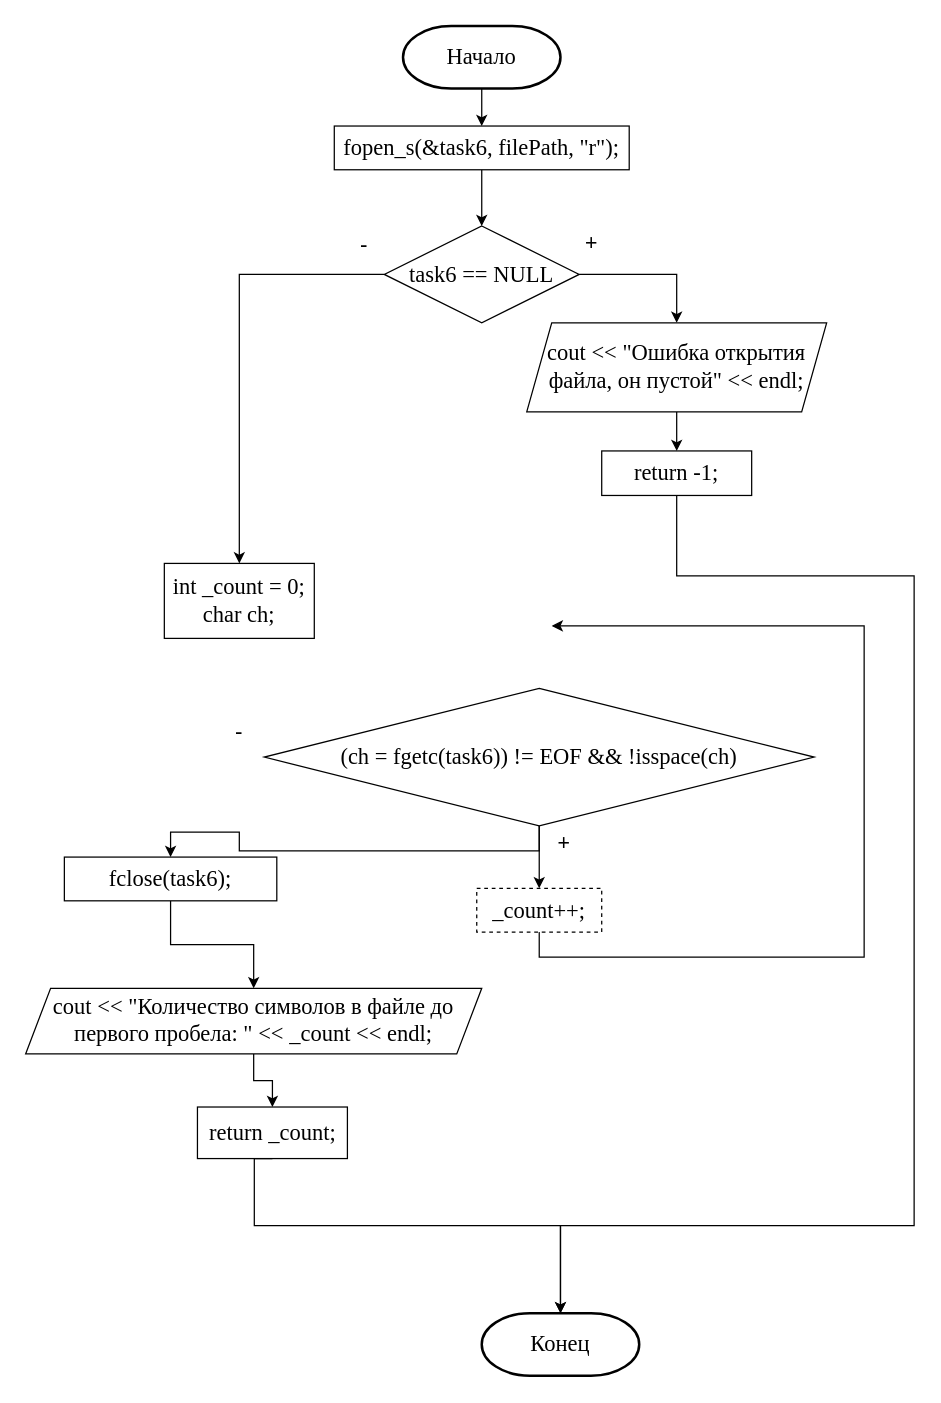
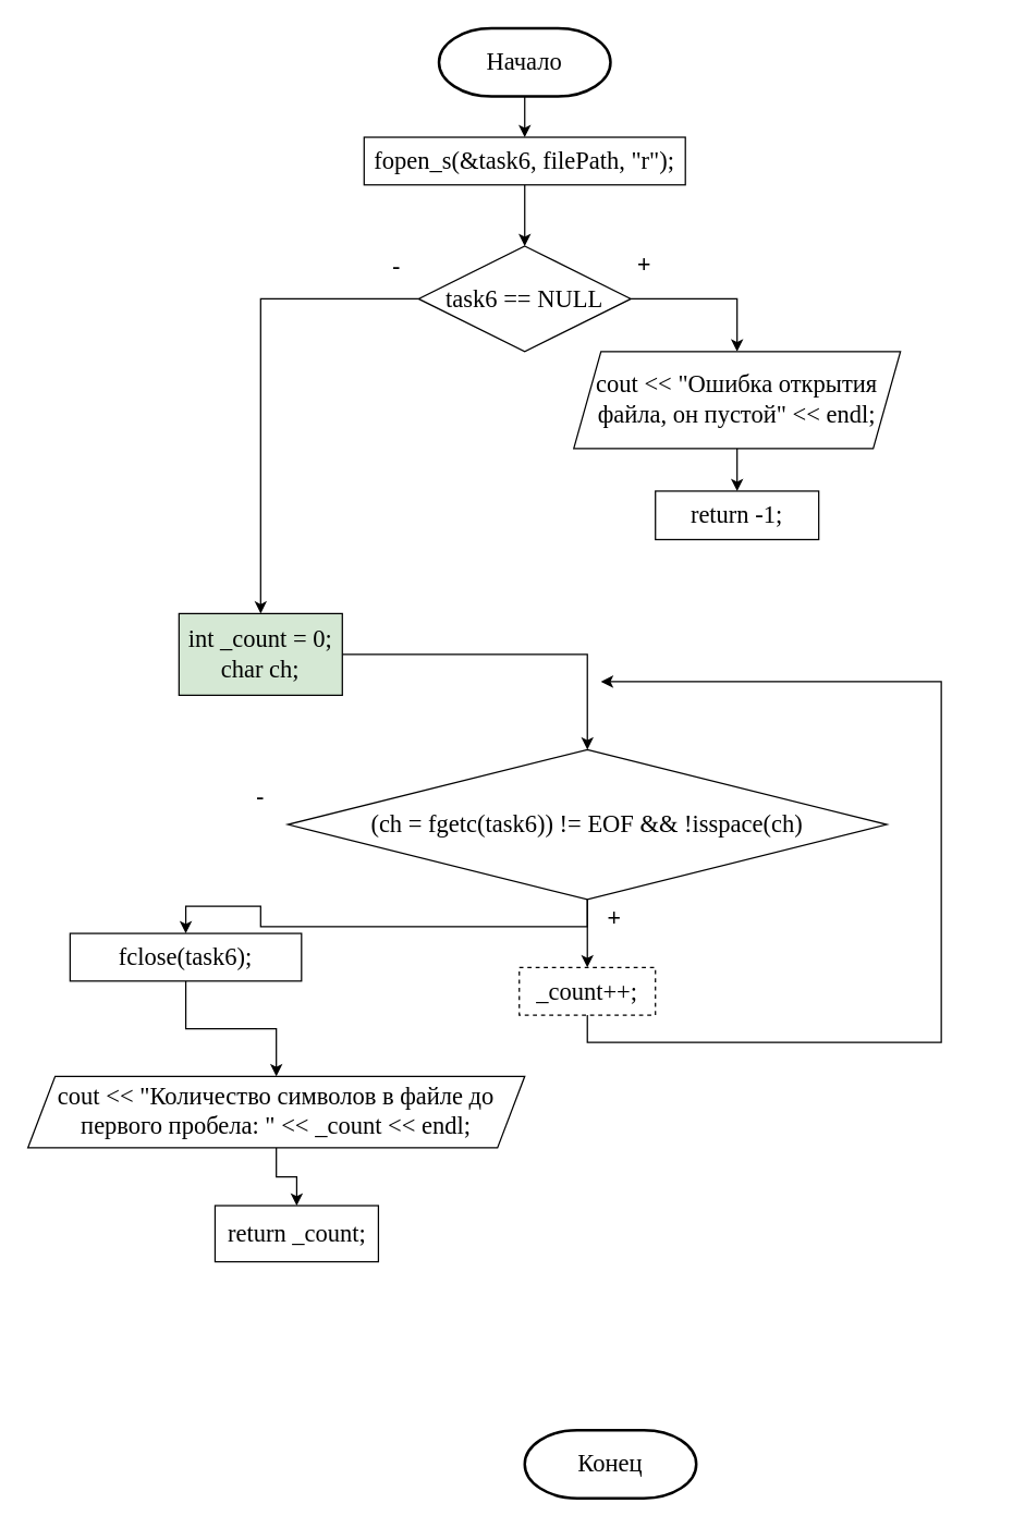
- <mxCell id="15" value="&lt;div&gt;int _count = 0;&lt;/div&gt;&lt;div&gt;&lt;span style=&quot;background-color: initial;&quot;&gt;char ch;&lt;/span&gt;&lt;/div&gt;" style="whiteSpace=wrap;html=1;fontSize=18;fontFamily=Times New Roman;" vertex="1" parent="1"><mxGeometry x="131" y="450" width="120" height="60" as="geometry" /></mxCell>
+ <mxCell id="15" value="&lt;div&gt;int _count = 0;&lt;/div&gt;&lt;div&gt;&lt;span style=&quot;background-color: initial;&quot;&gt;char ch;&lt;/span&gt;&lt;/div&gt;" style="whiteSpace=wrap;html=1;fontSize=18;fontFamily=Times New Roman;fillColor=#d5e8d4;" vertex="1" parent="1"><mxGeometry x="131" y="450" width="120" height="60" as="geometry" /></mxCell>
+ <mxCell id="14" value="" style="edgeStyle=orthogonalEdgeStyle;rounded=0;orthogonalLoop=1;jettySize=auto;html=1;exitX=1;exitY=0.5;exitDx=0;exitDy=0;" edge="1" parent="1" source="15" target="18"><mxGeometry relative="1" as="geometry" /></mxCell>
- <mxCell id="12" style="edgeStyle=orthogonalEdgeStyle;rounded=0;orthogonalLoop=1;jettySize=auto;html=1;entryX=0.5;entryY=0;entryDx=0;entryDy=0;exitX=0.5;exitY=1;exitDx=0;exitDy=0;entryPerimeter=0;" edge="1" parent="1" source="13" target="30"><mxGeometry relative="1" as="geometry"><mxPoint x="448" y="1040" as="targetPoint" /><Array as="points"><mxPoint x="541" y="460" /><mxPoint x="731" y="460" /><mxPoint x="731" y="980" /><mxPoint x="448" y="980" /></Array></mxGeometry></mxCell>
- <mxCell id="27" value="" style="edgeStyle=orthogonalEdgeStyle;rounded=0;orthogonalLoop=1;jettySize=auto;html=1;exitX=0.5;exitY=1;exitDx=0;exitDy=0;entryX=0.5;entryY=0;entryDx=0;entryDy=0;entryPerimeter=0;" edge="1" parent="1" source="28" target="30"><mxGeometry relative="1" as="geometry"><mxPoint x="448" y="1040" as="targetPoint" /><Array as="points"><mxPoint x="203" y="980" /><mxPoint x="448" y="980" /></Array></mxGeometry></mxCell>
